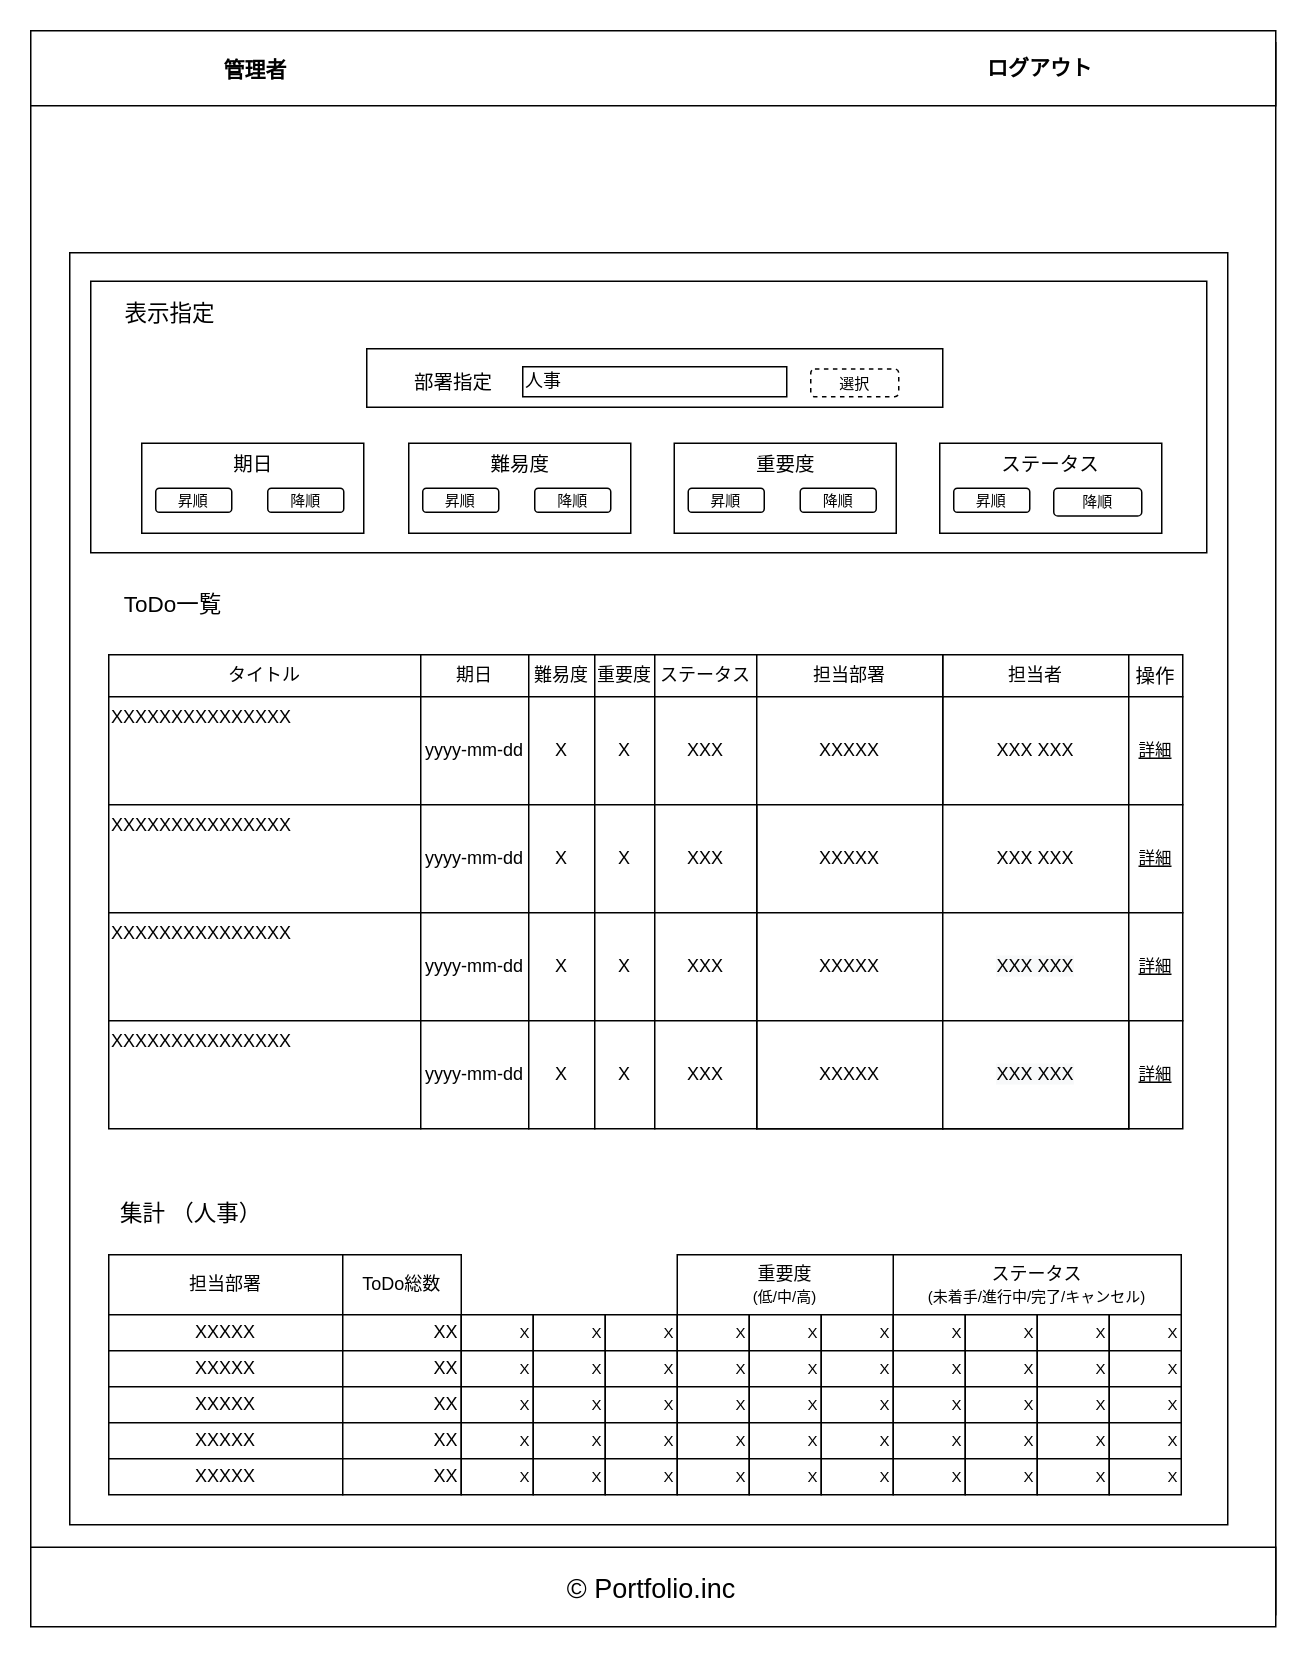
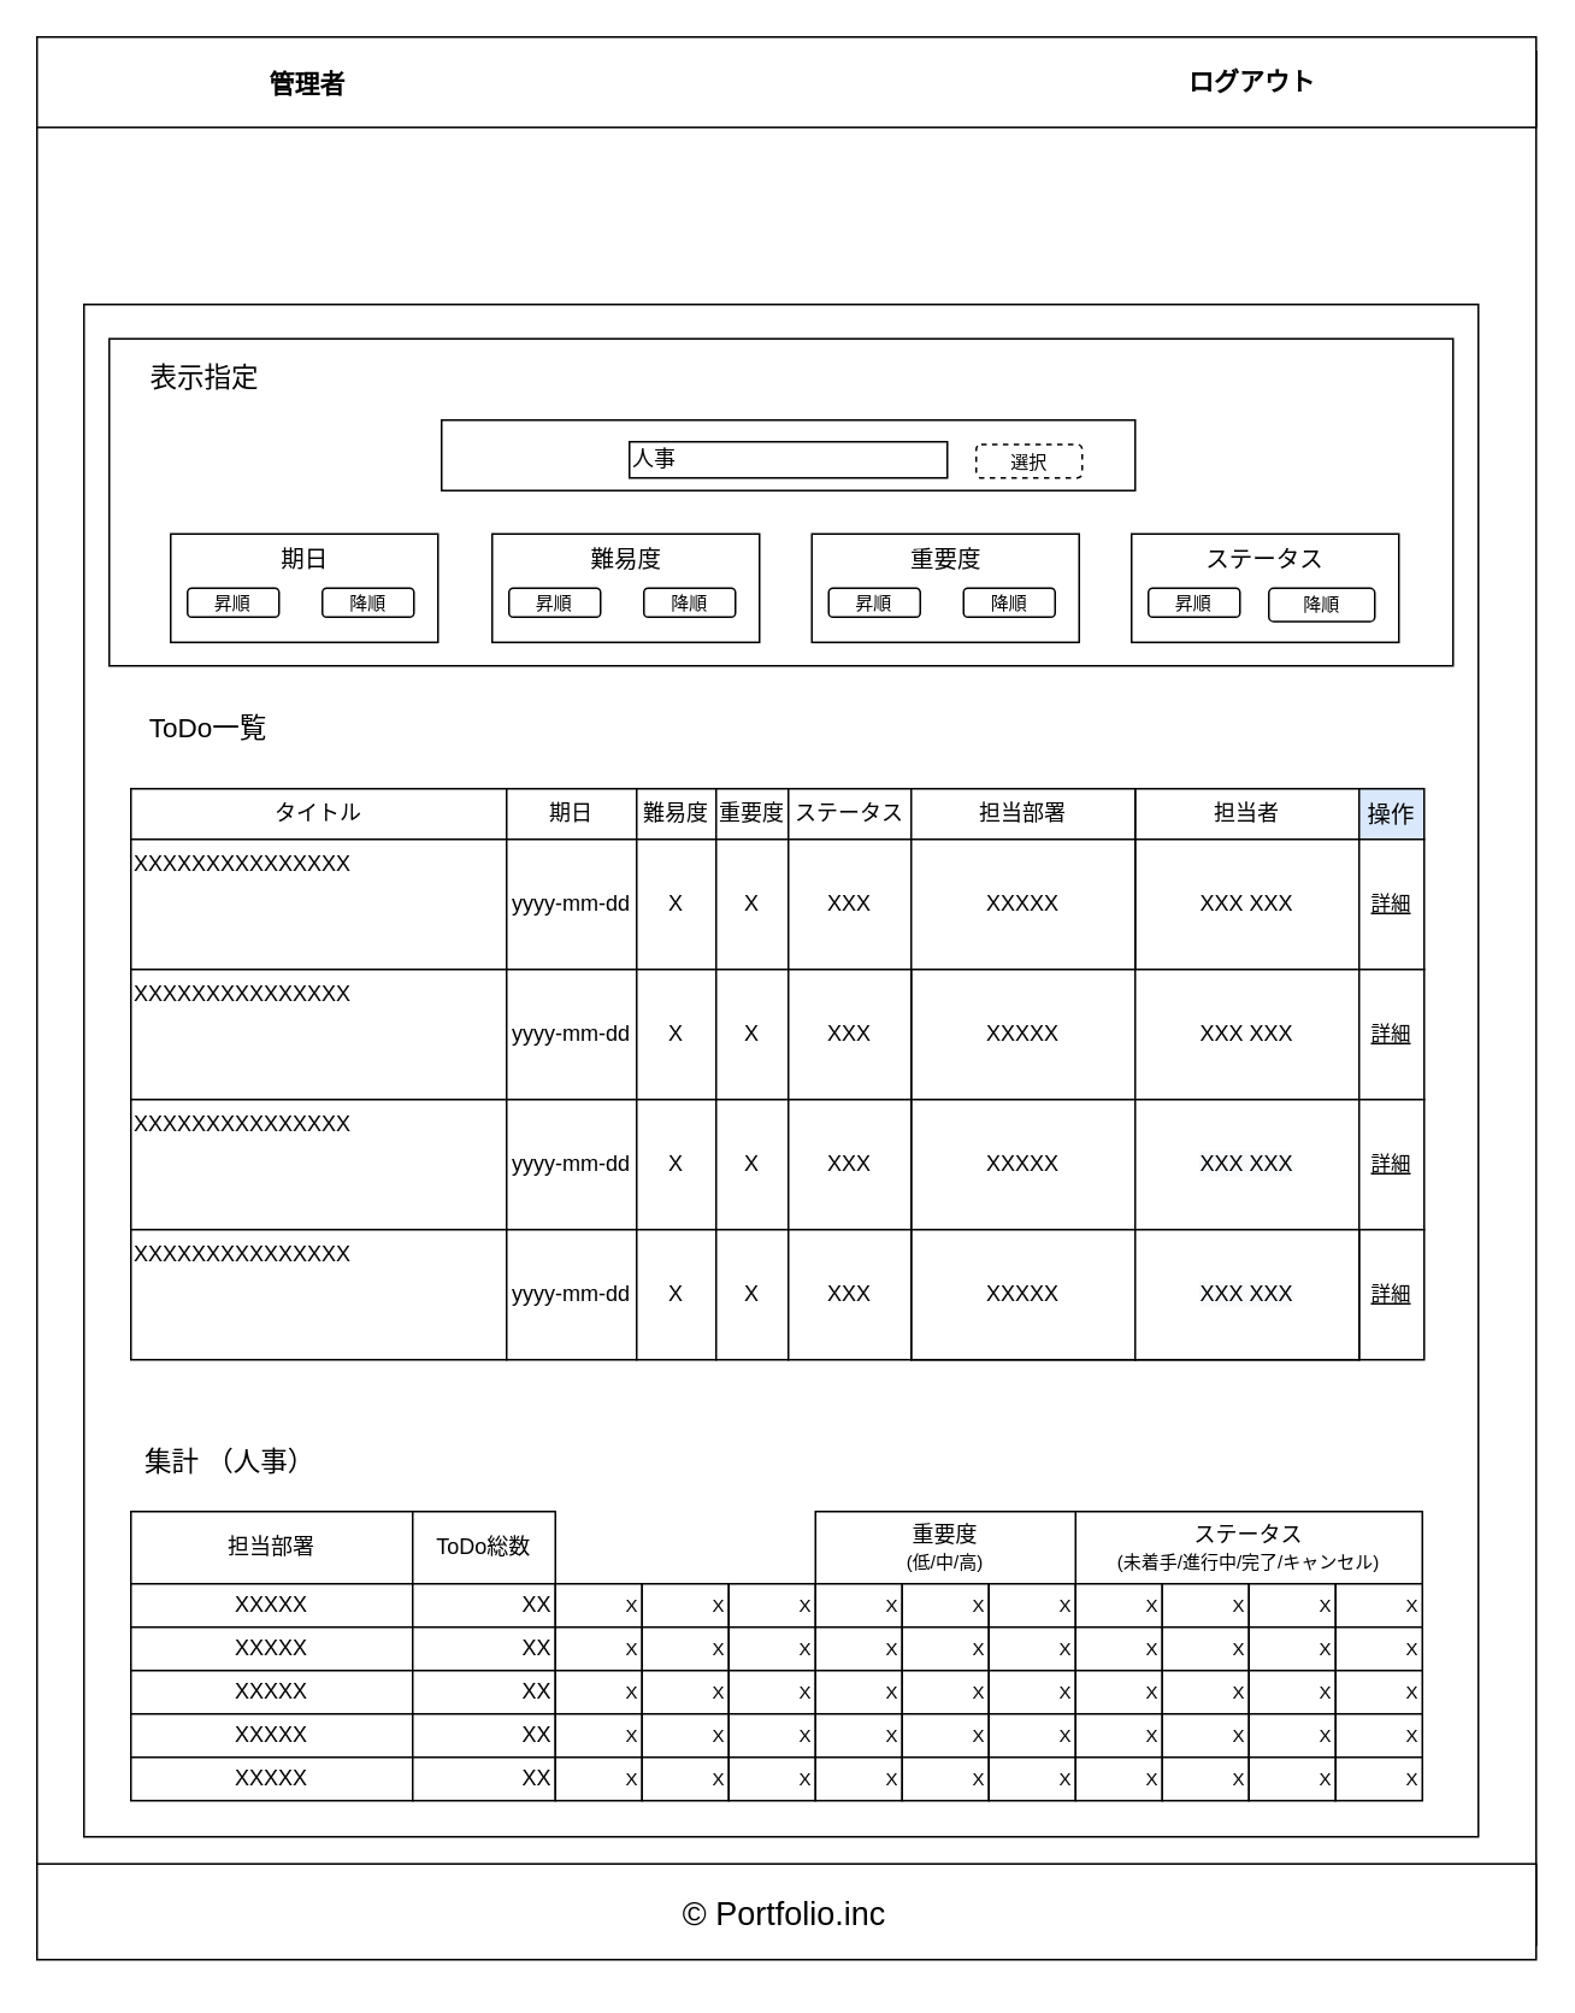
- <mxCell id="89" value="部署指定" style="text;html=1;strokeColor=none;fillColor=none;align=center;verticalAlign=middle;whiteSpace=wrap;rounded=0;fontSize=13;" vertex="1" parent="1"><mxGeometry x="264" y="244" width="76" height="20" as="geometry" /></mxCell>
- <mxCell id="81" value="&lt;font style=&quot;font-size: 13px&quot;&gt;操作&lt;/font&gt;" style="rounded=0;whiteSpace=wrap;html=1;fontSize=11;" vertex="1" parent="80"><mxGeometry y="-27" width="36" height="28" as="geometry" /></mxCell>
+ <mxCell id="81" value="&lt;font style=&quot;font-size: 13px&quot;&gt;操作&lt;/font&gt;" style="rounded=0;whiteSpace=wrap;html=1;fontSize=11;fillColor=#dae8fc;" vertex="1" parent="80"><mxGeometry y="-27" width="36" height="28" as="geometry" /></mxCell>
